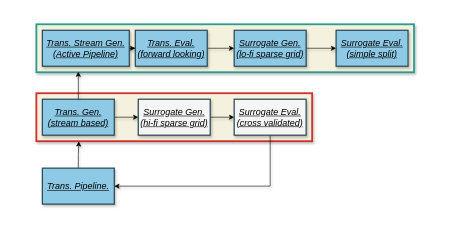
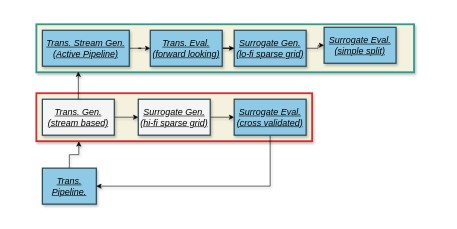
- <mxCell id="10" value="&lt;u&gt;&lt;i&gt;Trans. Eval.&lt;br&gt;(forward looking)&lt;/i&gt;&lt;/u&gt;&lt;i style=&quot;font-size: 15px&quot;&gt;&lt;u style=&quot;font-size: 15px&quot;&gt;&lt;br style=&quot;font-size: 15px&quot;&gt;&lt;/u&gt;&lt;/i&gt;" style="rounded=0;whiteSpace=wrap;html=1;sketch=0;fillColor=#8ecae6;strokeColor=#264653;fontSize=15;shadow=1;strokeWidth=2;glass=0;" vertex="1" parent="3"><mxGeometry x="205" y="30" width="120" height="60" as="geometry" /></mxCell>
+ <mxCell id="10" value="&lt;u&gt;&lt;i&gt;Trans. Eval.&lt;br&gt;(forward looking)&lt;/i&gt;&lt;/u&gt;&lt;i style=&quot;font-size: 15px&quot;&gt;&lt;u style=&quot;font-size: 15px&quot;&gt;&lt;br style=&quot;font-size: 15px&quot;&gt;&lt;/u&gt;&lt;/i&gt;" style="rounded=0;whiteSpace=wrap;html=1;sketch=0;fillColor=#8ecae6;strokeColor=#264653;fontSize=15;shadow=1;strokeWidth=2;glass=0;" vertex="1" parent="3"><mxGeometry x="230" y="30" width="120" height="60" as="geometry" /></mxCell>
- <mxCell id="11" value="&lt;i style=&quot;font-size: 15px&quot;&gt;&lt;u style=&quot;font-size: 15px&quot;&gt;Surrogate Eval.&lt;br&gt;(simple split)&lt;br style=&quot;font-size: 15px&quot;&gt;&lt;/u&gt;&lt;/i&gt;" style="rounded=0;whiteSpace=wrap;html=1;sketch=0;fillColor=#8ecae6;strokeColor=#264653;fontSize=15;shadow=1;strokeWidth=2;glass=0;" vertex="1" parent="3"><mxGeometry x="540" y="30" width="120" height="60" as="geometry" /></mxCell>
+ <mxCell id="11" value="&lt;i style=&quot;font-size: 15px&quot;&gt;&lt;u style=&quot;font-size: 15px&quot;&gt;Surrogate Eval.&lt;br&gt;(simple split)&lt;br style=&quot;font-size: 15px&quot;&gt;&lt;/u&gt;&lt;/i&gt;" style="rounded=0;whiteSpace=wrap;html=1;sketch=0;fillColor=#8ecae6;strokeColor=#264653;fontSize=15;shadow=1;strokeWidth=2;glass=0;" vertex="1" parent="3"><mxGeometry x="520" y="25" width="120" height="60" as="geometry" /></mxCell>
- <mxCell id="6" value="&lt;u&gt;&lt;i&gt;Trans. Gen.&lt;br&gt;(stream based)&lt;/i&gt;&lt;/u&gt;&lt;i style=&quot;font-size: 15px&quot;&gt;&lt;u style=&quot;font-size: 15px&quot;&gt;&lt;br style=&quot;font-size: 15px&quot;&gt;&lt;/u&gt;&lt;/i&gt;" style="rounded=0;whiteSpace=wrap;html=1;sketch=0;fillColor=#8ecae6;strokeColor=#264653;fontSize=15;shadow=1;strokeWidth=2;glass=0;" vertex="1" parent="3"><mxGeometry x="50" y="145" width="120" height="60" as="geometry" /></mxCell>
+ <mxCell id="6" value="&lt;u&gt;&lt;i&gt;Trans. Gen.&lt;br&gt;(stream based)&lt;/i&gt;&lt;/u&gt;&lt;i style=&quot;font-size: 15px&quot;&gt;&lt;u style=&quot;font-size: 15px&quot;&gt;&lt;br style=&quot;font-size: 15px&quot;&gt;&lt;/u&gt;&lt;/i&gt;" style="rounded=0;whiteSpace=wrap;html=1;sketch=0;fillColor=#f5f5f5;strokeColor=#264653;fontSize=15;shadow=1;strokeWidth=2;glass=0;" vertex="1" parent="3"><mxGeometry x="50" y="145" width="120" height="60" as="geometry" /></mxCell>
- <mxCell id="17" value="&lt;i style=&quot;font-size: 15px&quot;&gt;&lt;u style=&quot;font-size: 15px&quot;&gt;Surrogate Eval.&lt;br&gt;(cross validated)&lt;br style=&quot;font-size: 15px&quot;&gt;&lt;/u&gt;&lt;/i&gt;" style="rounded=0;whiteSpace=wrap;html=1;sketch=0;fillColor=#f5f5f5;strokeColor=#264653;fontSize=15;shadow=1;strokeWidth=2;glass=0;" vertex="1" parent="3"><mxGeometry x="370" y="145" width="120" height="60" as="geometry" /></mxCell>
+ <mxCell id="17" value="&lt;i style=&quot;font-size: 15px&quot;&gt;&lt;u style=&quot;font-size: 15px&quot;&gt;Surrogate Eval.&lt;br&gt;(cross validated)&lt;br style=&quot;font-size: 15px&quot;&gt;&lt;/u&gt;&lt;/i&gt;" style="rounded=0;whiteSpace=wrap;html=1;sketch=0;fillColor=#8ecae6;strokeColor=#264653;fontSize=15;shadow=1;strokeWidth=2;glass=0;" vertex="1" parent="3"><mxGeometry x="370" y="145" width="120" height="60" as="geometry" /></mxCell>
- <mxCell id="19" value="&lt;u&gt;&lt;i&gt;Trans. Pipeline.&lt;/i&gt;&lt;/u&gt;&lt;i style=&quot;font-size: 15px&quot;&gt;&lt;u style=&quot;font-size: 15px&quot;&gt;&lt;br style=&quot;font-size: 15px&quot;&gt;&lt;/u&gt;&lt;/i&gt;" style="rounded=0;whiteSpace=wrap;html=1;sketch=0;fillColor=#8ecae6;strokeColor=#264653;fontSize=15;shadow=1;strokeWidth=2;glass=0;" vertex="1" parent="3"><mxGeometry x="50" y="260" width="120" height="60" as="geometry" /></mxCell>
+ <mxCell id="19" value="&lt;u&gt;&lt;i&gt;Trans. Pipeline.&lt;/i&gt;&lt;/u&gt;&lt;i style=&quot;font-size: 15px&quot;&gt;&lt;u style=&quot;font-size: 15px&quot;&gt;&lt;br style=&quot;font-size: 15px&quot;&gt;&lt;/u&gt;&lt;/i&gt;" style="rounded=0;whiteSpace=wrap;html=1;sketch=0;fillColor=#8ecae6;strokeColor=#264653;fontSize=15;shadow=1;strokeWidth=2;glass=0;" vertex="1" parent="3"><mxGeometry x="50" y="260" width="90" height="60" as="geometry" /></mxCell>
